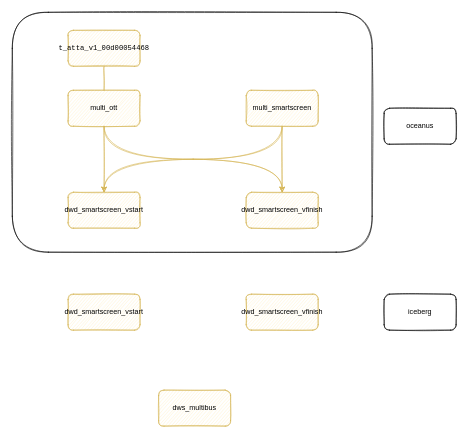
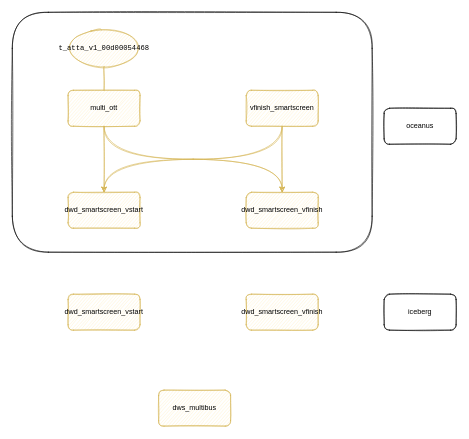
- <mxCell id="10" value="&lt;div style=&quot;font-family: Menlo, Monaco, &amp;quot;Courier New&amp;quot;, monospace; line-height: 18px;&quot;&gt;t_atta_v1_00d00054468&lt;/div&gt;" style="rounded=1;whiteSpace=wrap;html=1;sketch=1;fillColor=#fff2cc;strokeColor=#d6b656;" vertex="1" parent="1"><mxGeometry x="113" y="50" width="120" height="60" as="geometry" /></mxCell>
+ <mxCell id="10" value="&lt;div style=&quot;font-family: Menlo, Monaco, &amp;quot;Courier New&amp;quot;, monospace; line-height: 18px;&quot;&gt;t_atta_v1_00d00054468&lt;/div&gt;" style="ellipse;whiteSpace=wrap;html=1;sketch=1;fillColor=#fff2cc;strokeColor=#d6b656;" vertex="1" parent="1"><mxGeometry x="113" y="50" width="120" height="60" as="geometry" /></mxCell>
- <mxCell id="8" value="multi_smartscreen" style="rounded=1;whiteSpace=wrap;html=1;sketch=1;fillColor=#fff2cc;strokeColor=#d6b656;" vertex="1" parent="1"><mxGeometry x="410" y="150" width="120" height="60" as="geometry" /></mxCell>
+ <mxCell id="8" value="vfinish_smartscreen" style="rounded=1;whiteSpace=wrap;html=1;sketch=1;fillColor=#fff2cc;strokeColor=#d6b656;" vertex="1" parent="1"><mxGeometry x="410" y="150" width="120" height="60" as="geometry" /></mxCell>
